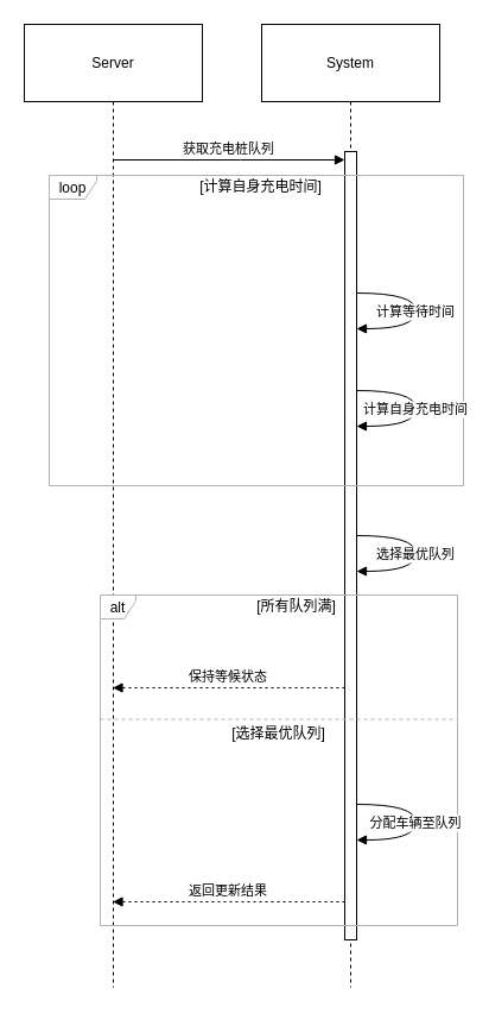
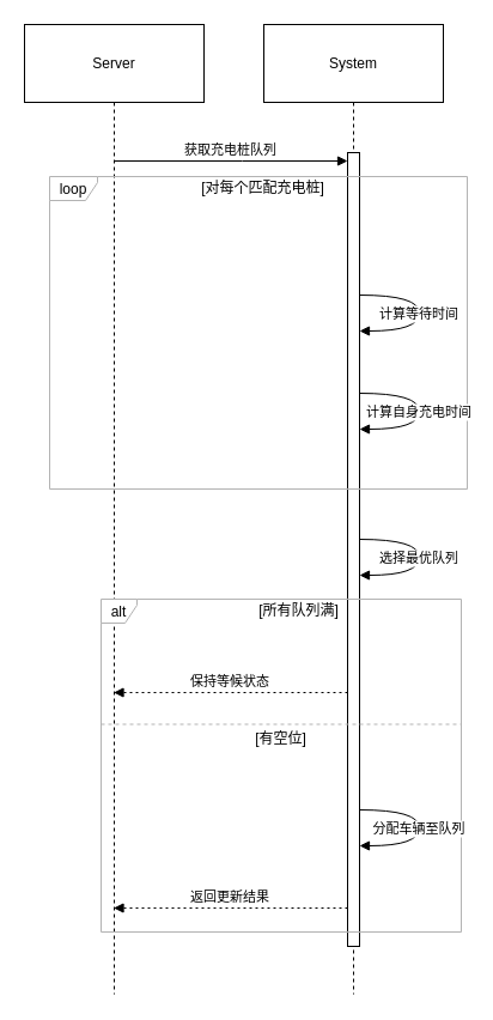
- <mxCell id="6" value="[计算自身充电时间]" style="text;strokeColor=none;fillColor=none;align=center;verticalAlign=middle;whiteSpace=wrap;" vertex="1" parent="5"><mxGeometry x="45.118" width="266.882" height="20" as="geometry" /></mxCell>
+ <mxCell id="6" value="[对每个匹配充电桩]" style="text;strokeColor=none;fillColor=none;align=center;verticalAlign=middle;whiteSpace=wrap;" vertex="1" parent="5"><mxGeometry x="45.118" width="266.882" height="20" as="geometry" /></mxCell>
- <mxCell id="9" value="[选择最优队列]" style="shape=line;dashed=1;whiteSpace=wrap;verticalAlign=top;labelPosition=center;verticalLabelPosition=middle;align=center;strokeColor=#B3B3B3;" vertex="1" parent="7"><mxGeometry y="103" width="301" height="3" as="geometry" /></mxCell>
+ <mxCell id="9" value="[有空位]" style="shape=line;dashed=1;whiteSpace=wrap;verticalAlign=top;labelPosition=center;verticalLabelPosition=middle;align=center;strokeColor=#B3B3B3;" vertex="1" parent="7"><mxGeometry y="103" width="301" height="3" as="geometry" /></mxCell>
